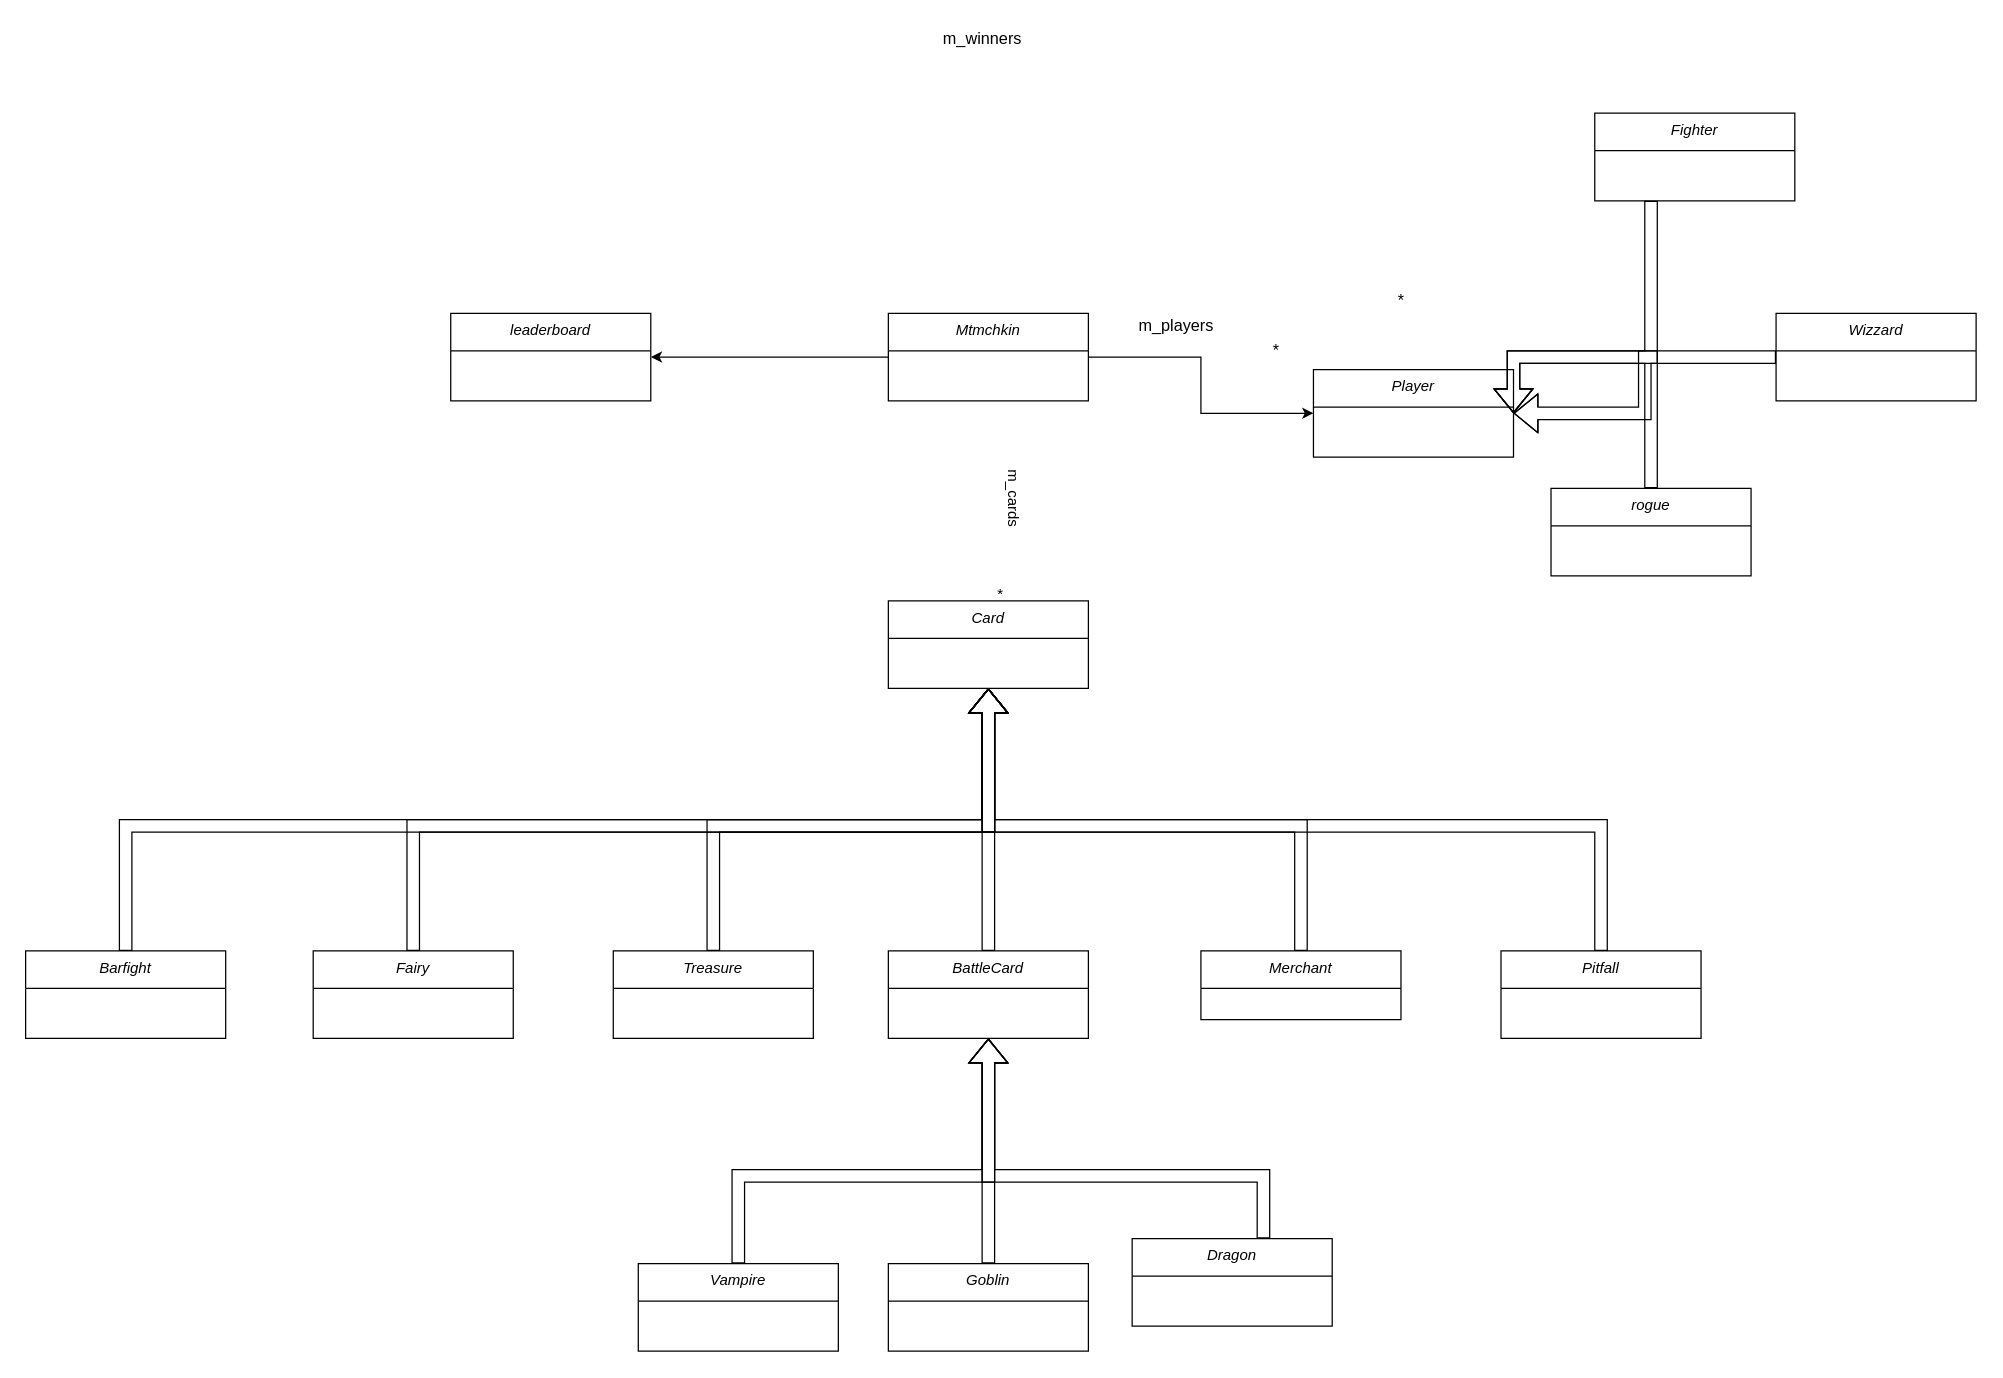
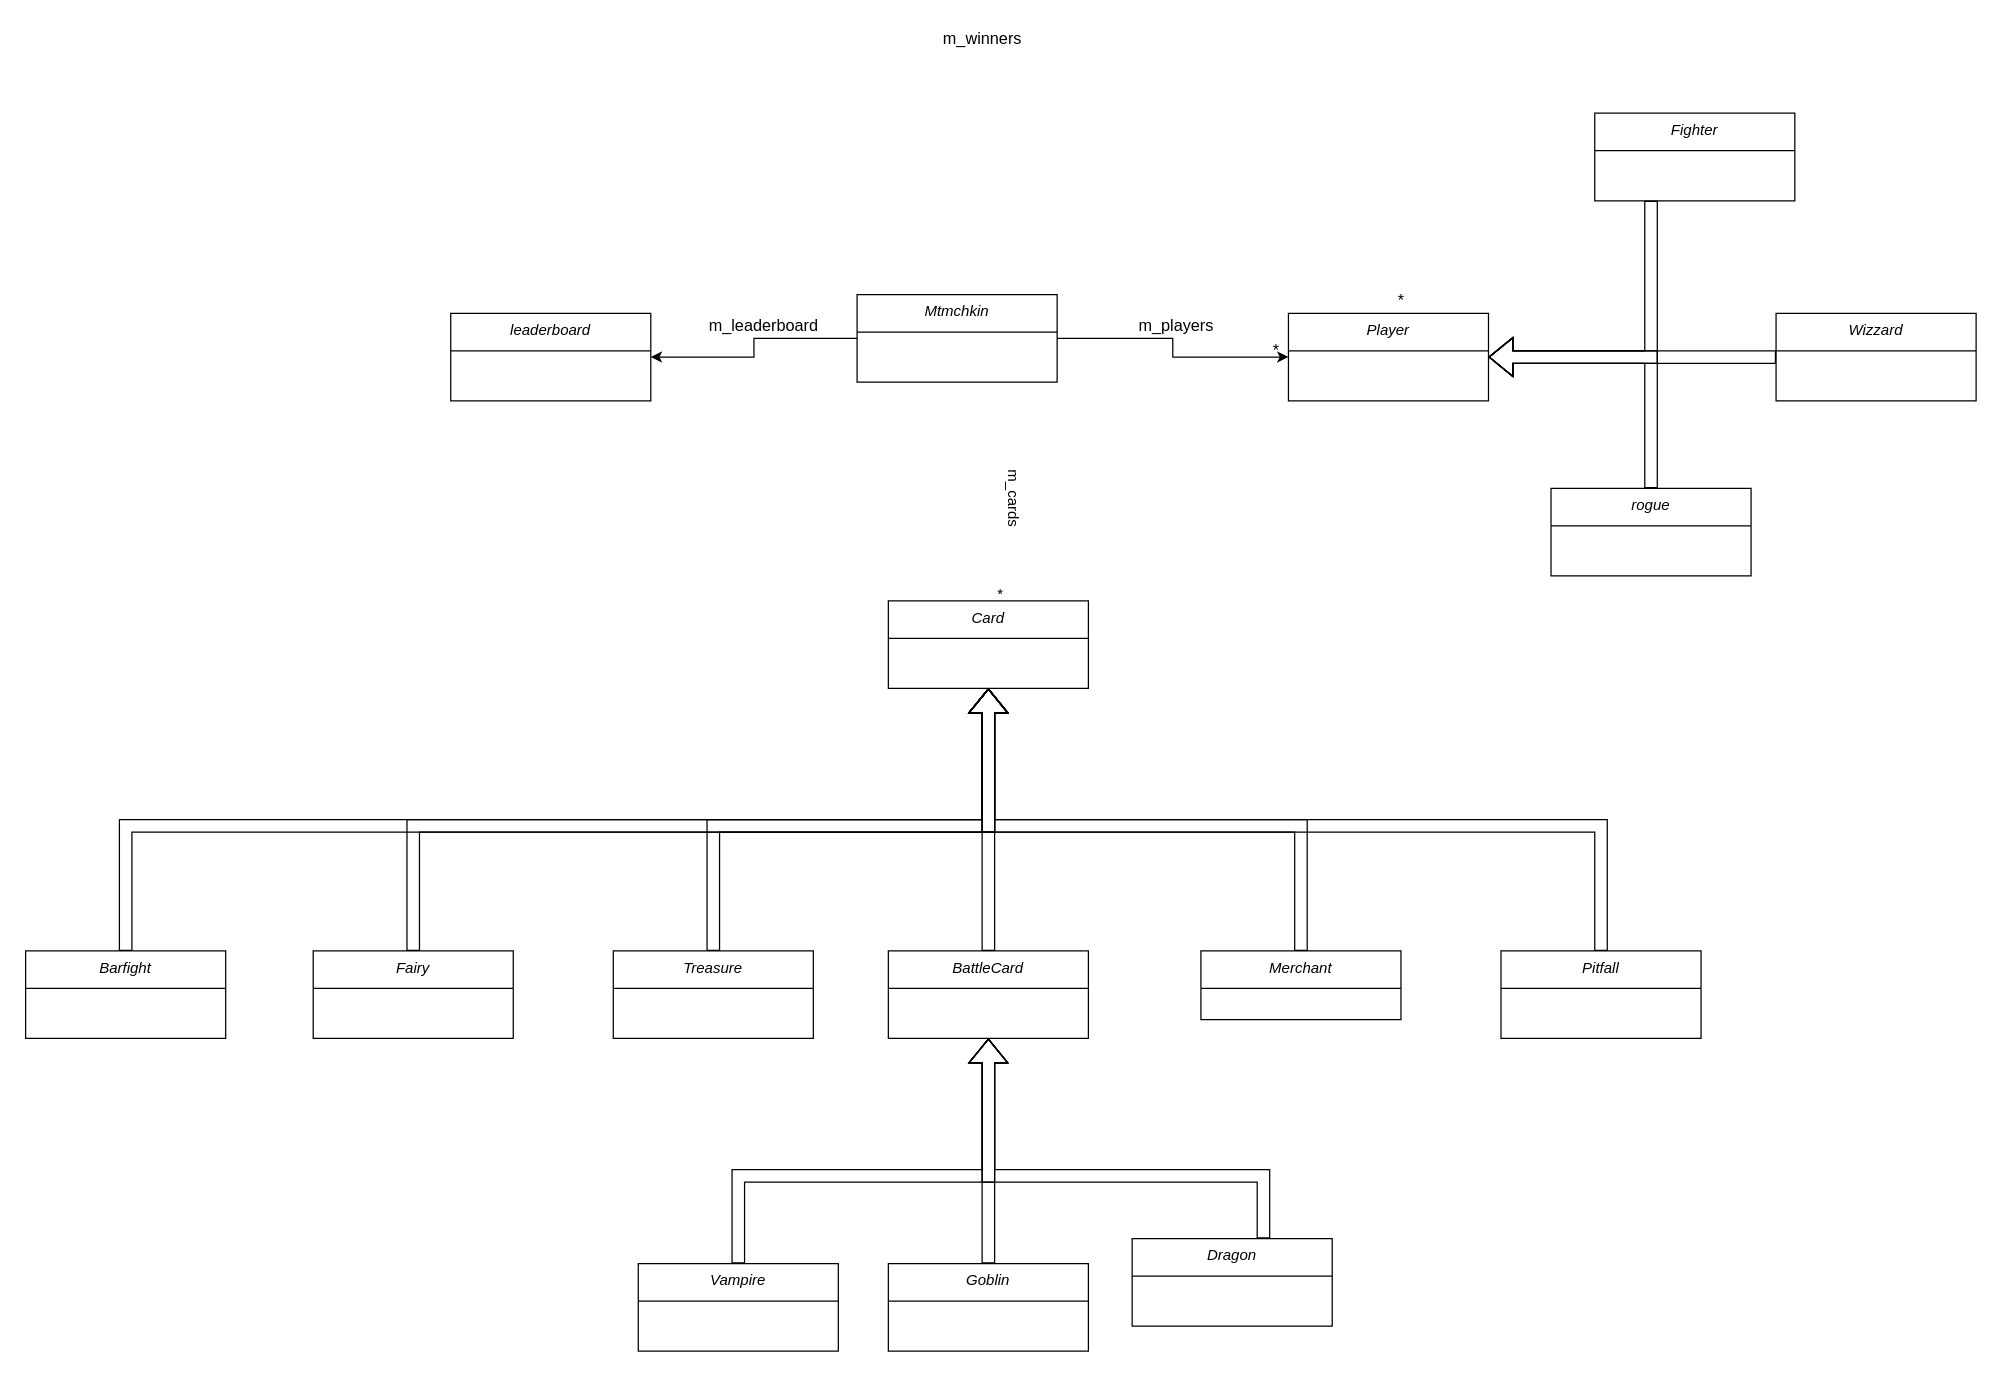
+ <mxCell id="10" value="m_leaderboard" style="text;html=1;align=center;verticalAlign=middle;resizable=0;points=[];autosize=1;strokeColor=none;fillColor=none;fontSize=13;" vertex="1" parent="1"><mxGeometry x="560" y="250" width="100" height="20" as="geometry" /></mxCell>
- <mxCell id="4" value="Mtmchkin" style="swimlane;fontStyle=2;align=center;verticalAlign=top;childLayout=stackLayout;horizontal=1;startSize=30;horizontalStack=0;resizeParent=1;resizeLast=0;collapsible=1;marginBottom=0;rounded=0;shadow=0;strokeWidth=1;" parent="1" vertex="1"><mxGeometry x="710" y="250" width="160" height="70" as="geometry"><mxRectangle x="230" y="140" width="160" height="26" as="alternateBounds" /></mxGeometry></mxCell>
+ <mxCell id="4" value="Mtmchkin" style="swimlane;fontStyle=2;align=center;verticalAlign=top;childLayout=stackLayout;horizontal=1;startSize=30;horizontalStack=0;resizeParent=1;resizeLast=0;collapsible=1;marginBottom=0;rounded=0;shadow=0;strokeWidth=1;" parent="1" vertex="1"><mxGeometry x="685" y="235" width="160" height="70" as="geometry"><mxRectangle x="230" y="140" width="160" height="26" as="alternateBounds" /></mxGeometry></mxCell>
- <mxCell id="6" value="Player" style="swimlane;fontStyle=2;align=center;verticalAlign=top;childLayout=stackLayout;horizontal=1;startSize=30;horizontalStack=0;resizeParent=1;resizeLast=0;collapsible=1;marginBottom=0;rounded=0;shadow=0;strokeWidth=1;" vertex="1" parent="1"><mxGeometry x="1050" y="295" width="160" height="70" as="geometry"><mxRectangle x="230" y="140" width="160" height="26" as="alternateBounds" /></mxGeometry></mxCell>
+ <mxCell id="6" value="Player" style="swimlane;fontStyle=2;align=center;verticalAlign=top;childLayout=stackLayout;horizontal=1;startSize=30;horizontalStack=0;resizeParent=1;resizeLast=0;collapsible=1;marginBottom=0;rounded=0;shadow=0;strokeWidth=1;" vertex="1" parent="1"><mxGeometry x="1030" y="250" width="160" height="70" as="geometry"><mxRectangle x="230" y="140" width="160" height="26" as="alternateBounds" /></mxGeometry></mxCell>
